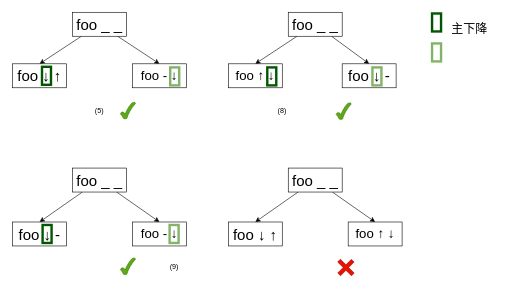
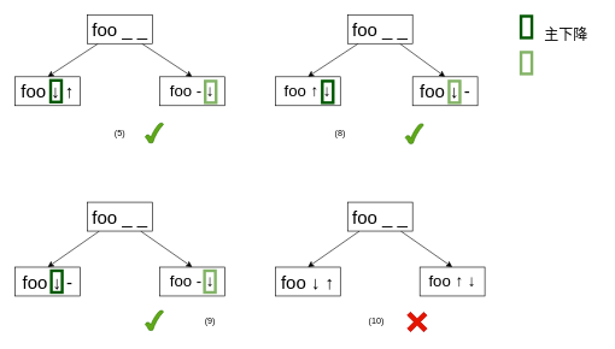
+ <mxCell id="25" value="(10)" style="text;html=1;strokeColor=none;fillColor=none;align=center;verticalAlign=middle;whiteSpace=wrap;rounded=0;" parent="1" vertex="1"><mxGeometry x="490" y="430" width="60" height="30" as="geometry" /></mxCell>
